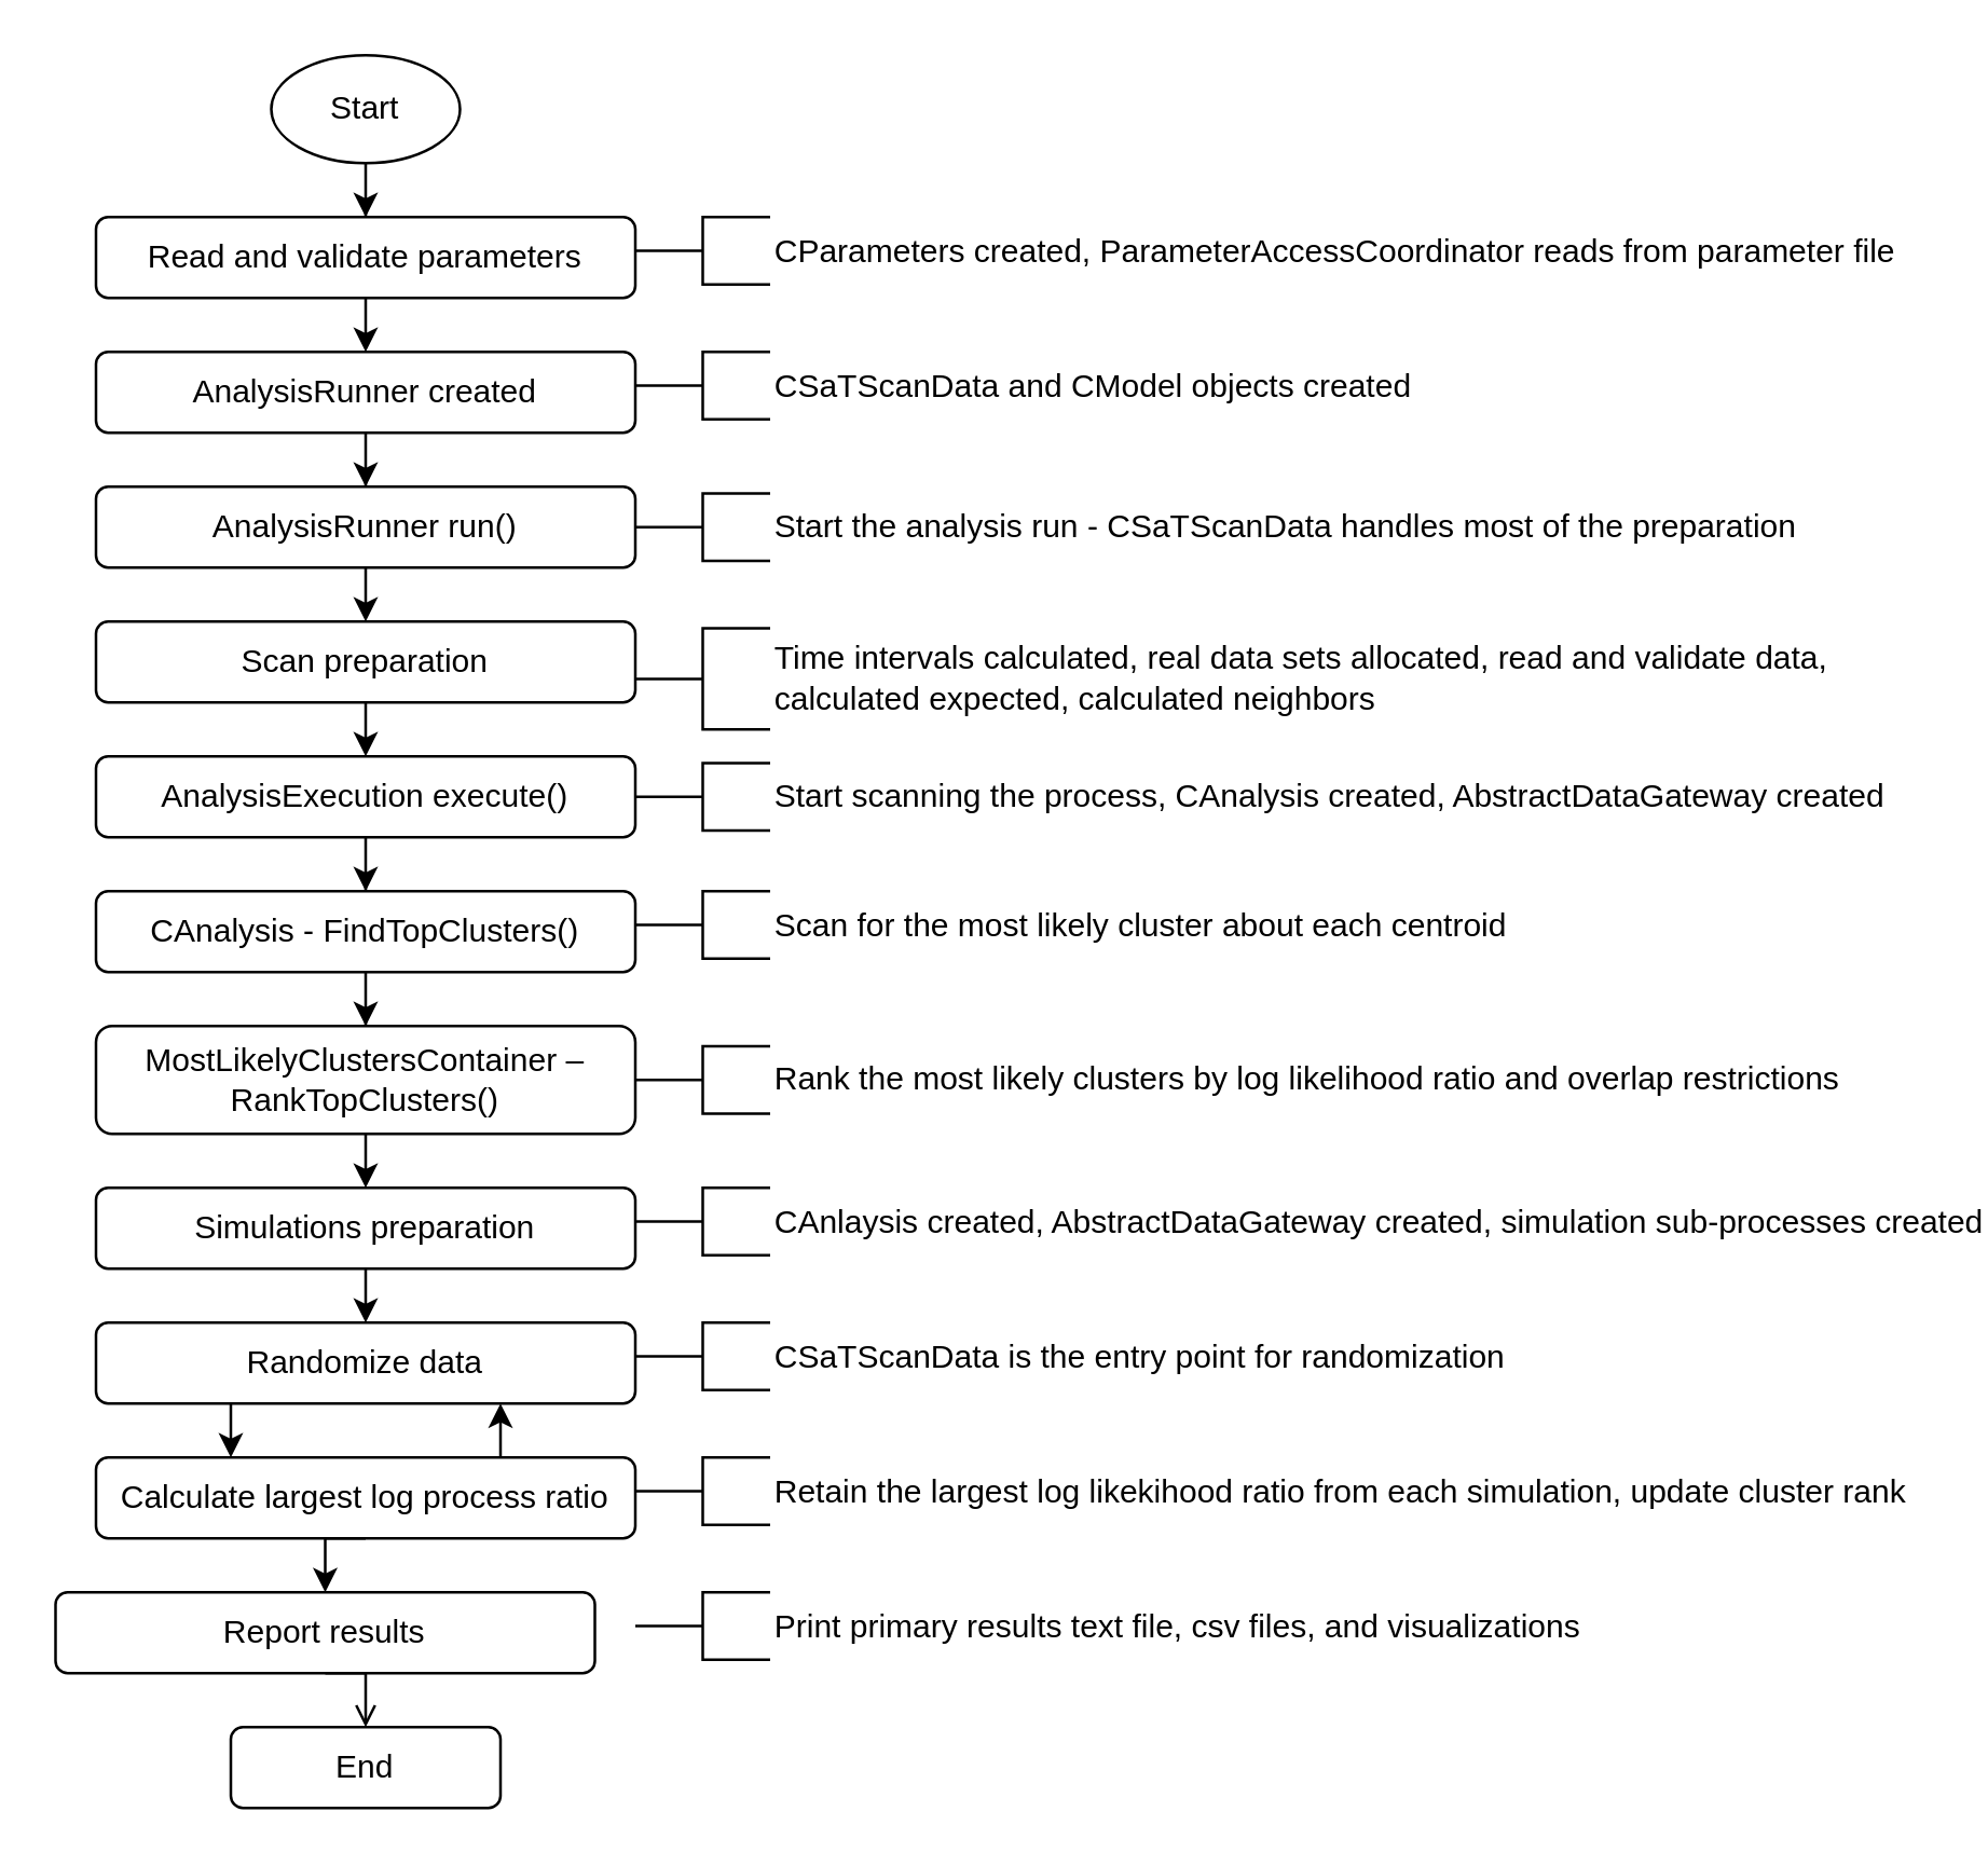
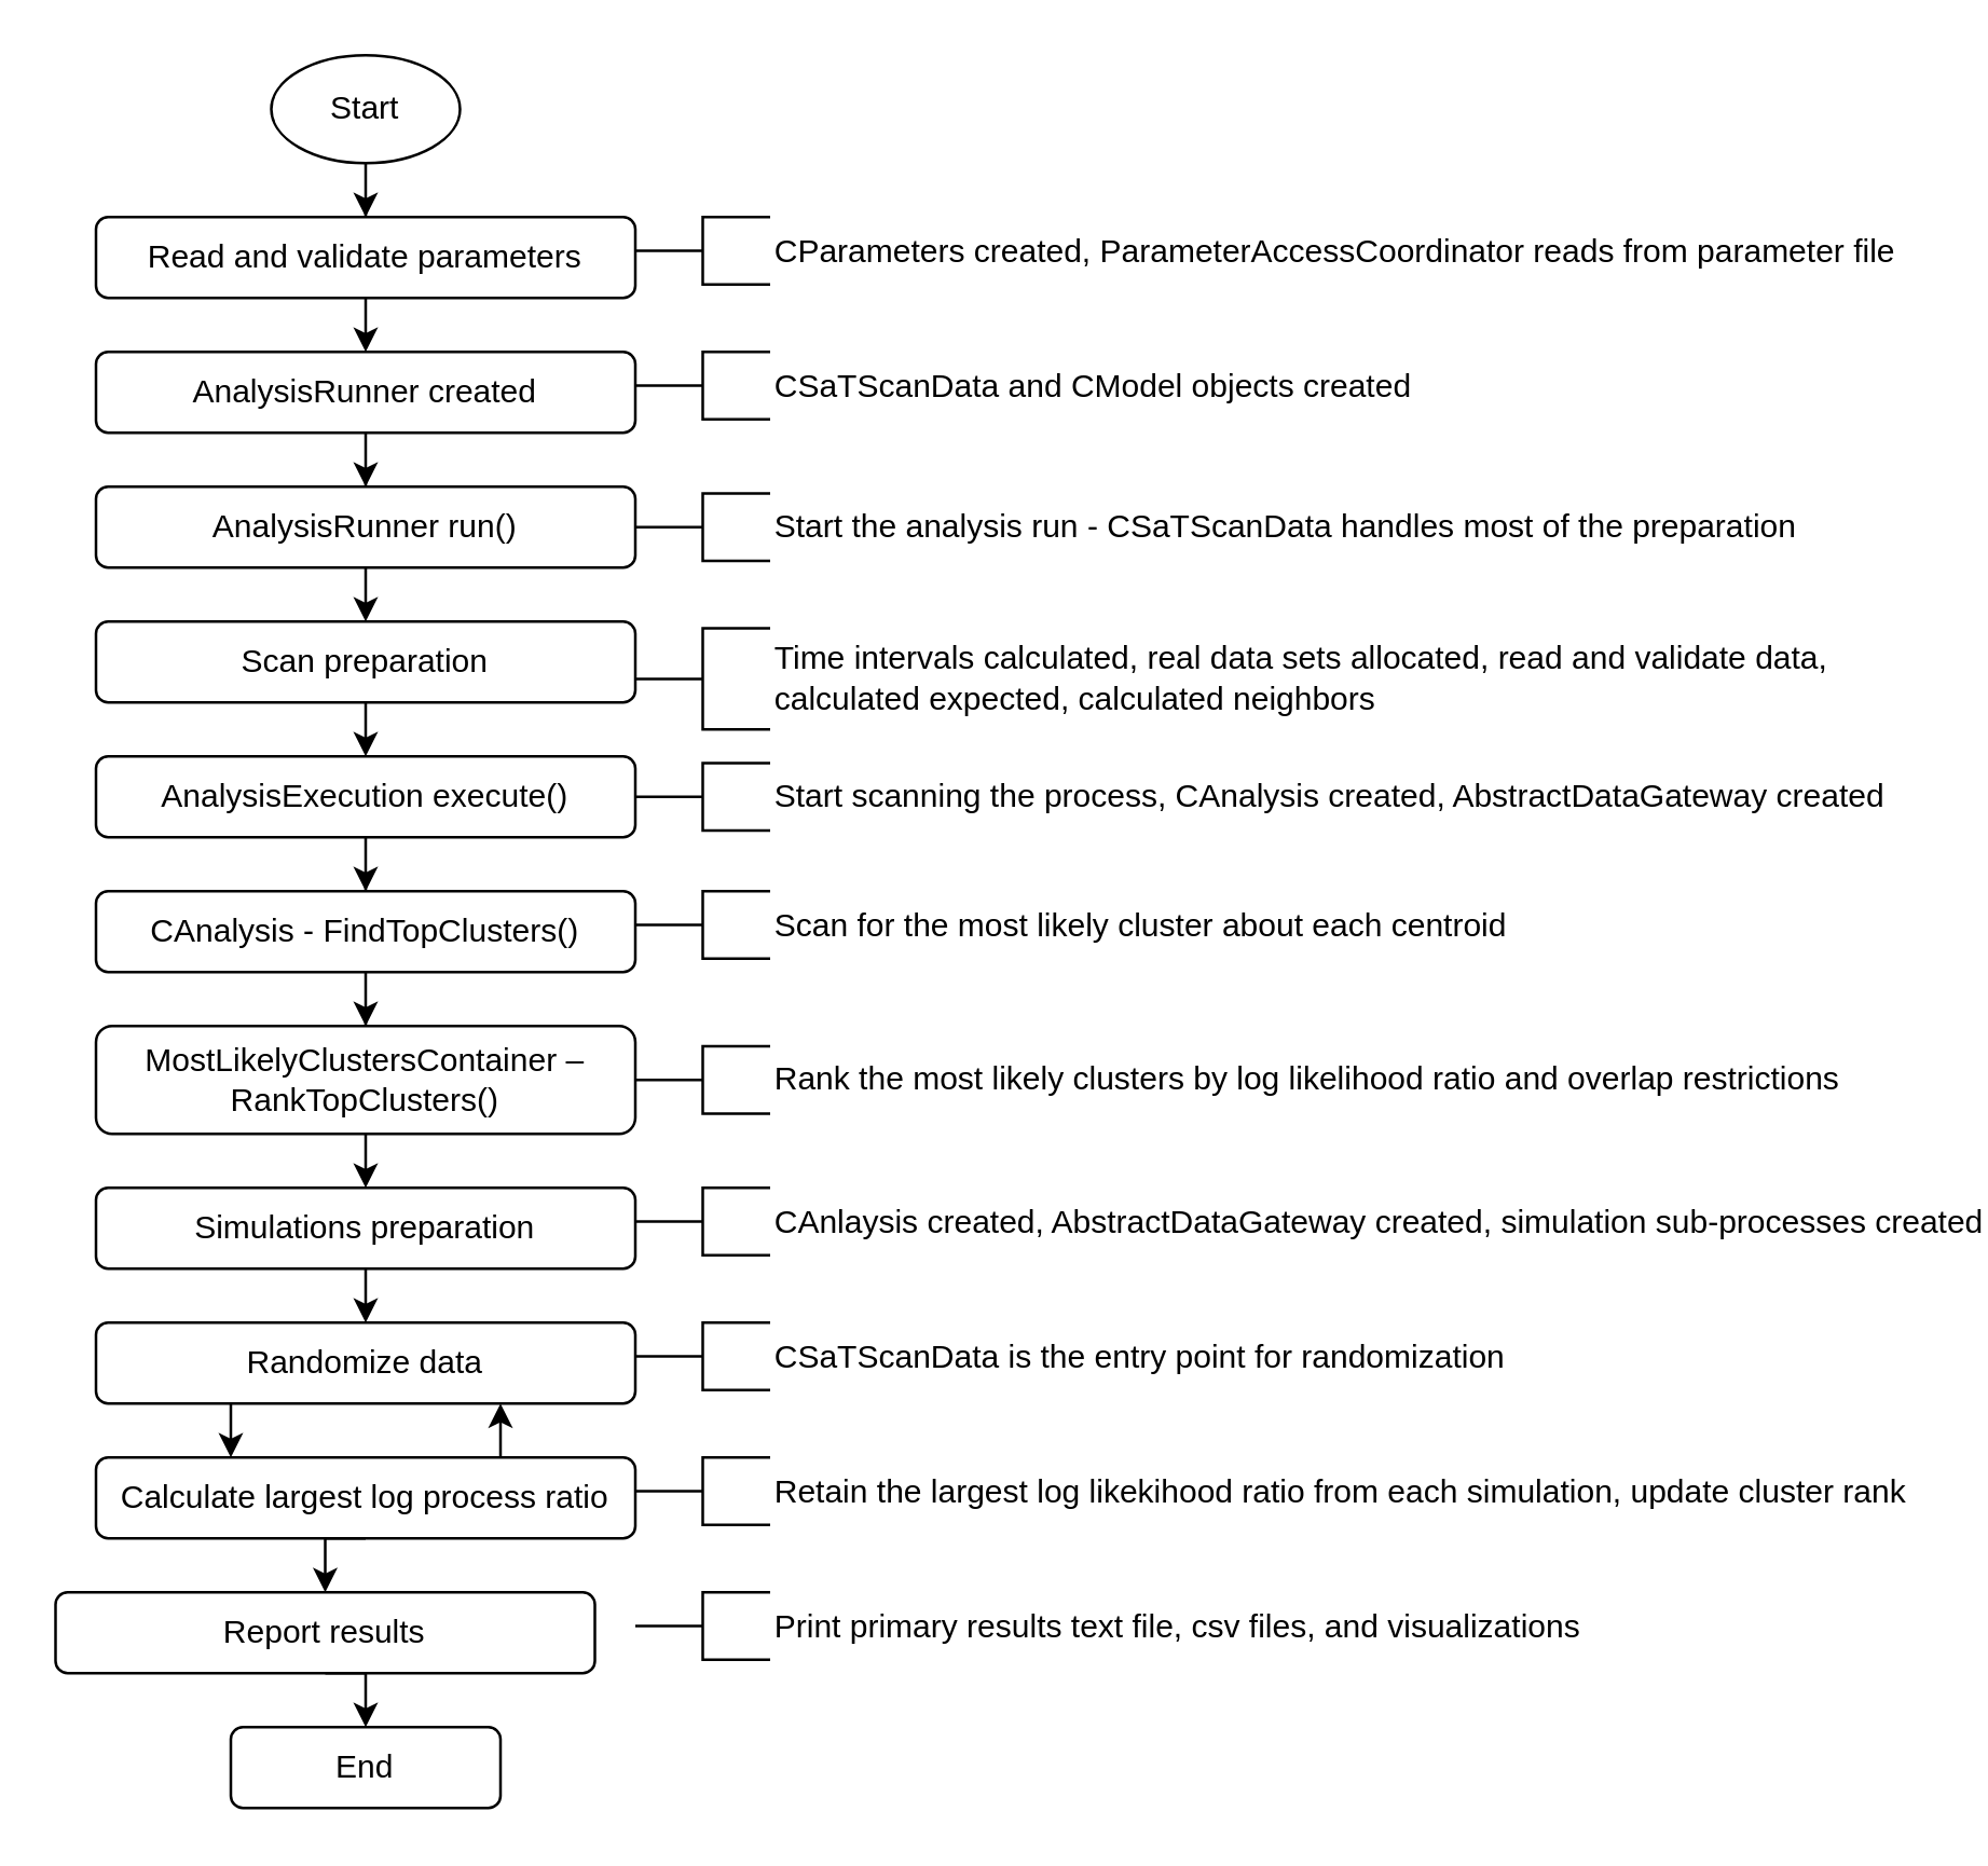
- <mxCell id="24" style="edgeStyle=orthogonalEdgeStyle;rounded=0;orthogonalLoop=1;jettySize=auto;html=1;exitX=0.5;exitY=1;exitDx=0;exitDy=0;entryX=0.5;entryY=0;entryDx=0;entryDy=0;endArrow=open;" parent="1" source="25" target="39" edge="1"><mxGeometry relative="1" as="geometry" /></mxCell>
+ <mxCell id="24" style="edgeStyle=orthogonalEdgeStyle;rounded=0;orthogonalLoop=1;jettySize=auto;html=1;exitX=0.5;exitY=1;exitDx=0;exitDy=0;entryX=0.5;entryY=0;entryDx=0;entryDy=0;" parent="1" source="25" target="39" edge="1"><mxGeometry relative="1" as="geometry" /></mxCell>
